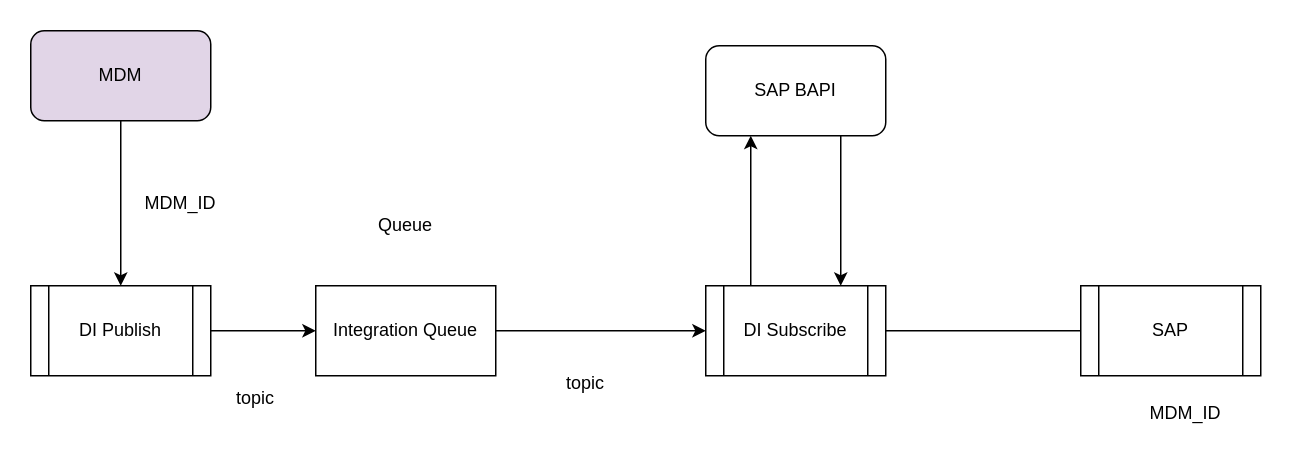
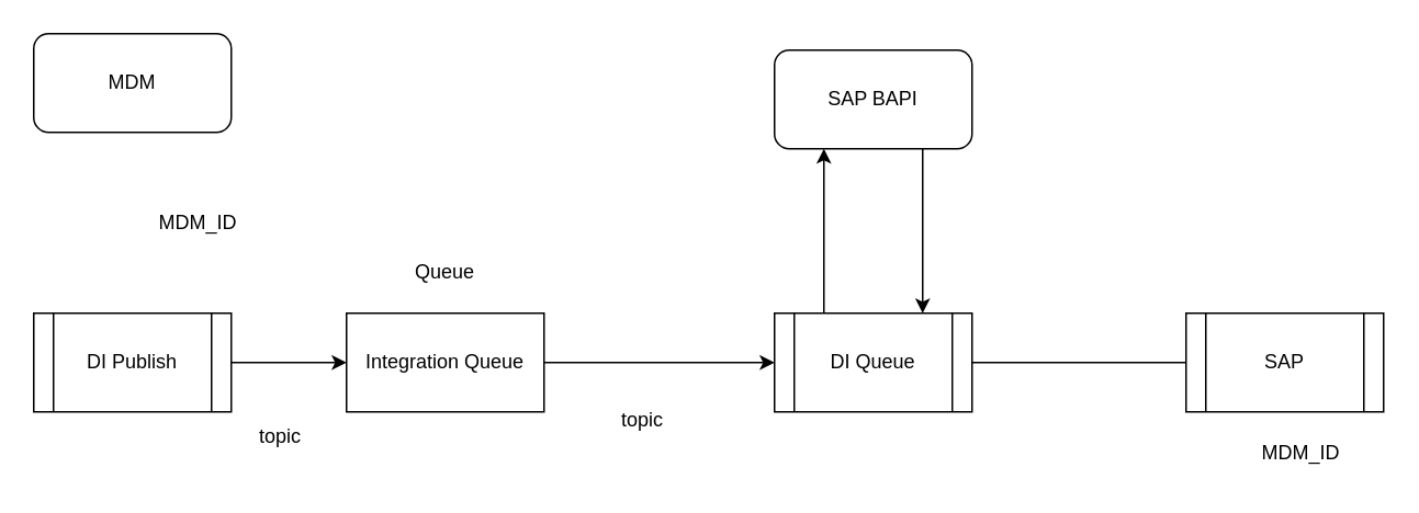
- <mxCell id="13" value="MDM" style="rounded=1;whiteSpace=wrap;html=1;fillColor=#e1d5e7;" vertex="1" parent="1"><mxGeometry x="20" y="20" width="120" height="60" as="geometry" /></mxCell>
+ <mxCell id="13" value="MDM" style="rounded=1;whiteSpace=wrap;html=1;" vertex="1" parent="1"><mxGeometry x="20" y="20" width="120" height="60" as="geometry" /></mxCell>
- <mxCell id="12" style="edgeStyle=orthogonalEdgeStyle;rounded=0;orthogonalLoop=1;jettySize=auto;html=1;" edge="1" parent="1" source="13" target="6"><mxGeometry relative="1" as="geometry" /></mxCell>
- <mxCell id="18" value="Queue" style="text;html=1;align=center;verticalAlign=middle;whiteSpace=wrap;rounded=0;" vertex="1" parent="1"><mxGeometry x="240" y="135" width="60" height="30" as="geometry" /></mxCell>
+ <mxCell id="18" value="Queue" style="text;html=1;align=center;verticalAlign=middle;whiteSpace=wrap;rounded=0;" vertex="1" parent="1"><mxGeometry x="240" y="150" width="60" height="30" as="geometry" /></mxCell>
- <mxCell id="10" value="DI Subscribe" style="shape=process;whiteSpace=wrap;html=1;backgroundOutline=1;" vertex="1" parent="1"><mxGeometry x="470" y="190" width="120" height="60" as="geometry" /></mxCell>
+ <mxCell id="10" value="DI Queue" style="shape=process;whiteSpace=wrap;html=1;backgroundOutline=1;" vertex="1" parent="1"><mxGeometry x="470" y="190" width="120" height="60" as="geometry" /></mxCell>
